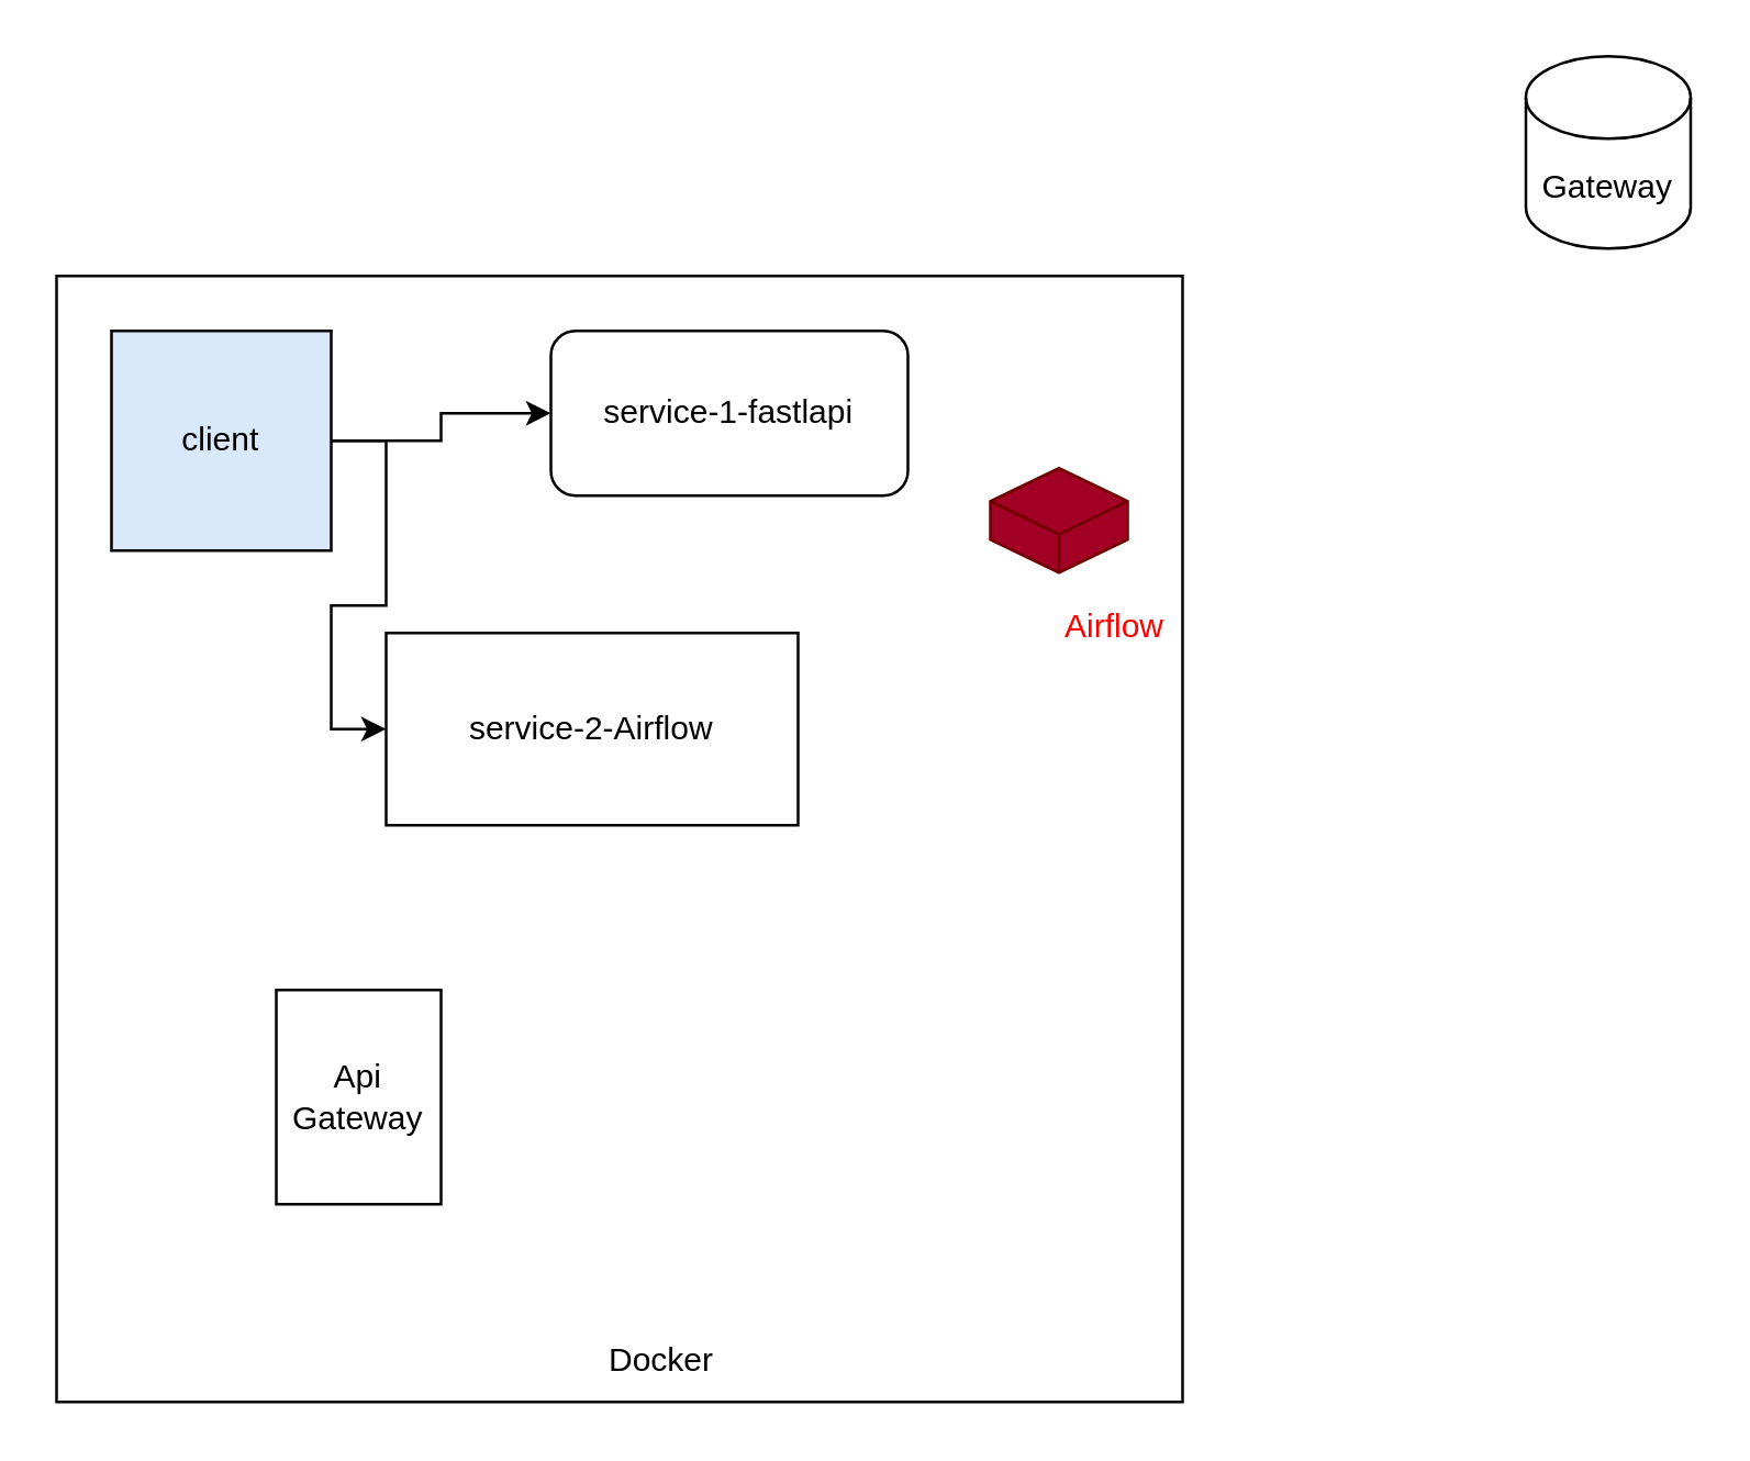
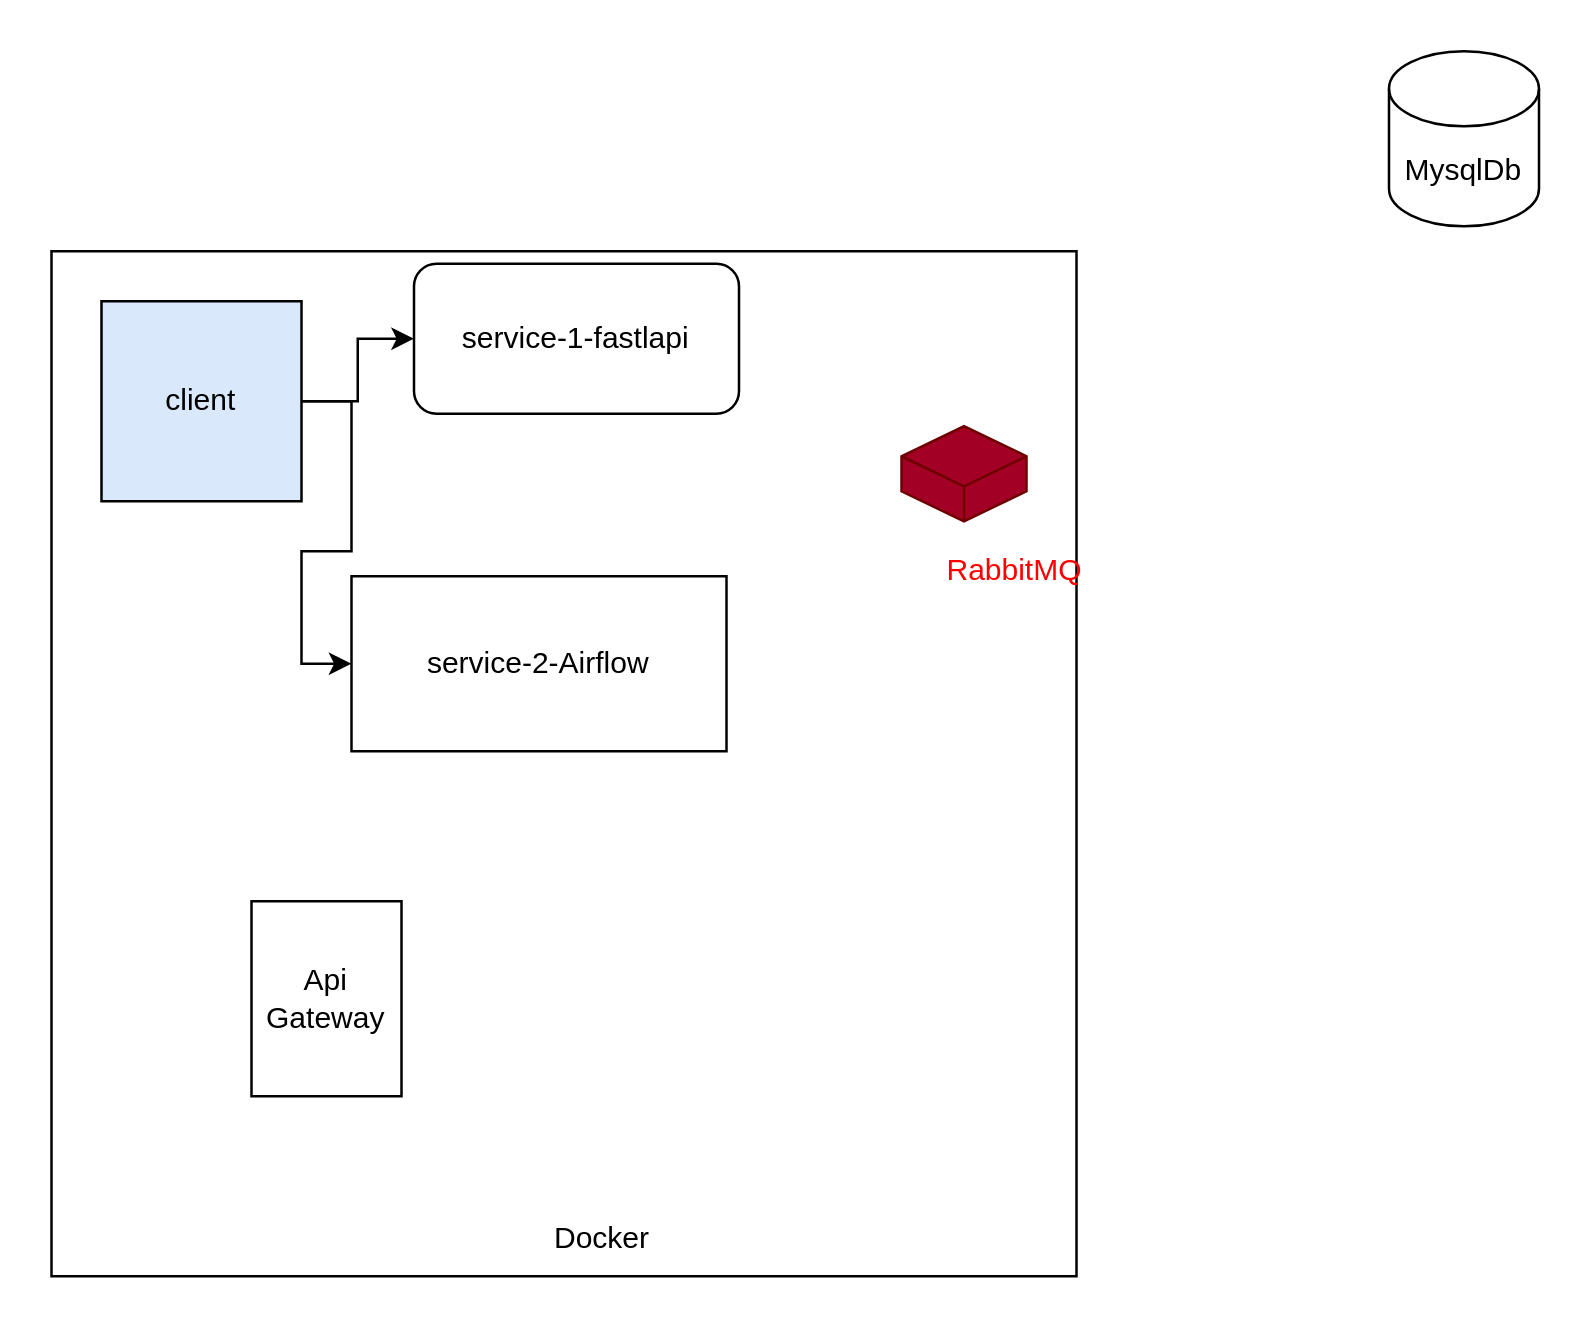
- <mxCell id="6" value="Gateway" style="shape=cylinder3;whiteSpace=wrap;html=1;boundedLbl=1;backgroundOutline=1;size=15;" vertex="1" parent="1"><mxGeometry x="555" y="20" width="60" height="70" as="geometry" /></mxCell>
+ <mxCell id="6" value="MysqlDb" style="shape=cylinder3;whiteSpace=wrap;html=1;boundedLbl=1;backgroundOutline=1;size=15;" vertex="1" parent="1"><mxGeometry x="555" y="20" width="60" height="70" as="geometry" /></mxCell>
- <mxCell id="5" value="service-1-fastlapi" style="rounded=1;whiteSpace=wrap;html=1;" vertex="1" parent="1"><mxGeometry x="200" y="120" width="130" height="60" as="geometry" /></mxCell>
+ <mxCell id="5" value="service-1-fastlapi" style="rounded=1;whiteSpace=wrap;html=1;" vertex="1" parent="1"><mxGeometry x="165" y="105" width="130" height="60" as="geometry" /></mxCell>
- <mxCell id="9" value="&lt;font color=&quot;#ff0000&quot;&gt;Airflow&lt;/font&gt;" style="text;html=1;align=center;verticalAlign=middle;resizable=0;points=[];autosize=1;strokeColor=none;fillColor=none;" vertex="1" parent="7"><mxGeometry x="5" y="42.592" width="80" height="30" as="geometry" /></mxCell>
+ <mxCell id="9" value="&lt;font color=&quot;#ff0000&quot;&gt;RabbitMQ&lt;/font&gt;" style="text;html=1;align=center;verticalAlign=middle;resizable=0;points=[];autosize=1;strokeColor=none;fillColor=none;" vertex="1" parent="7"><mxGeometry x="5" y="42.592" width="80" height="30" as="geometry" /></mxCell>
